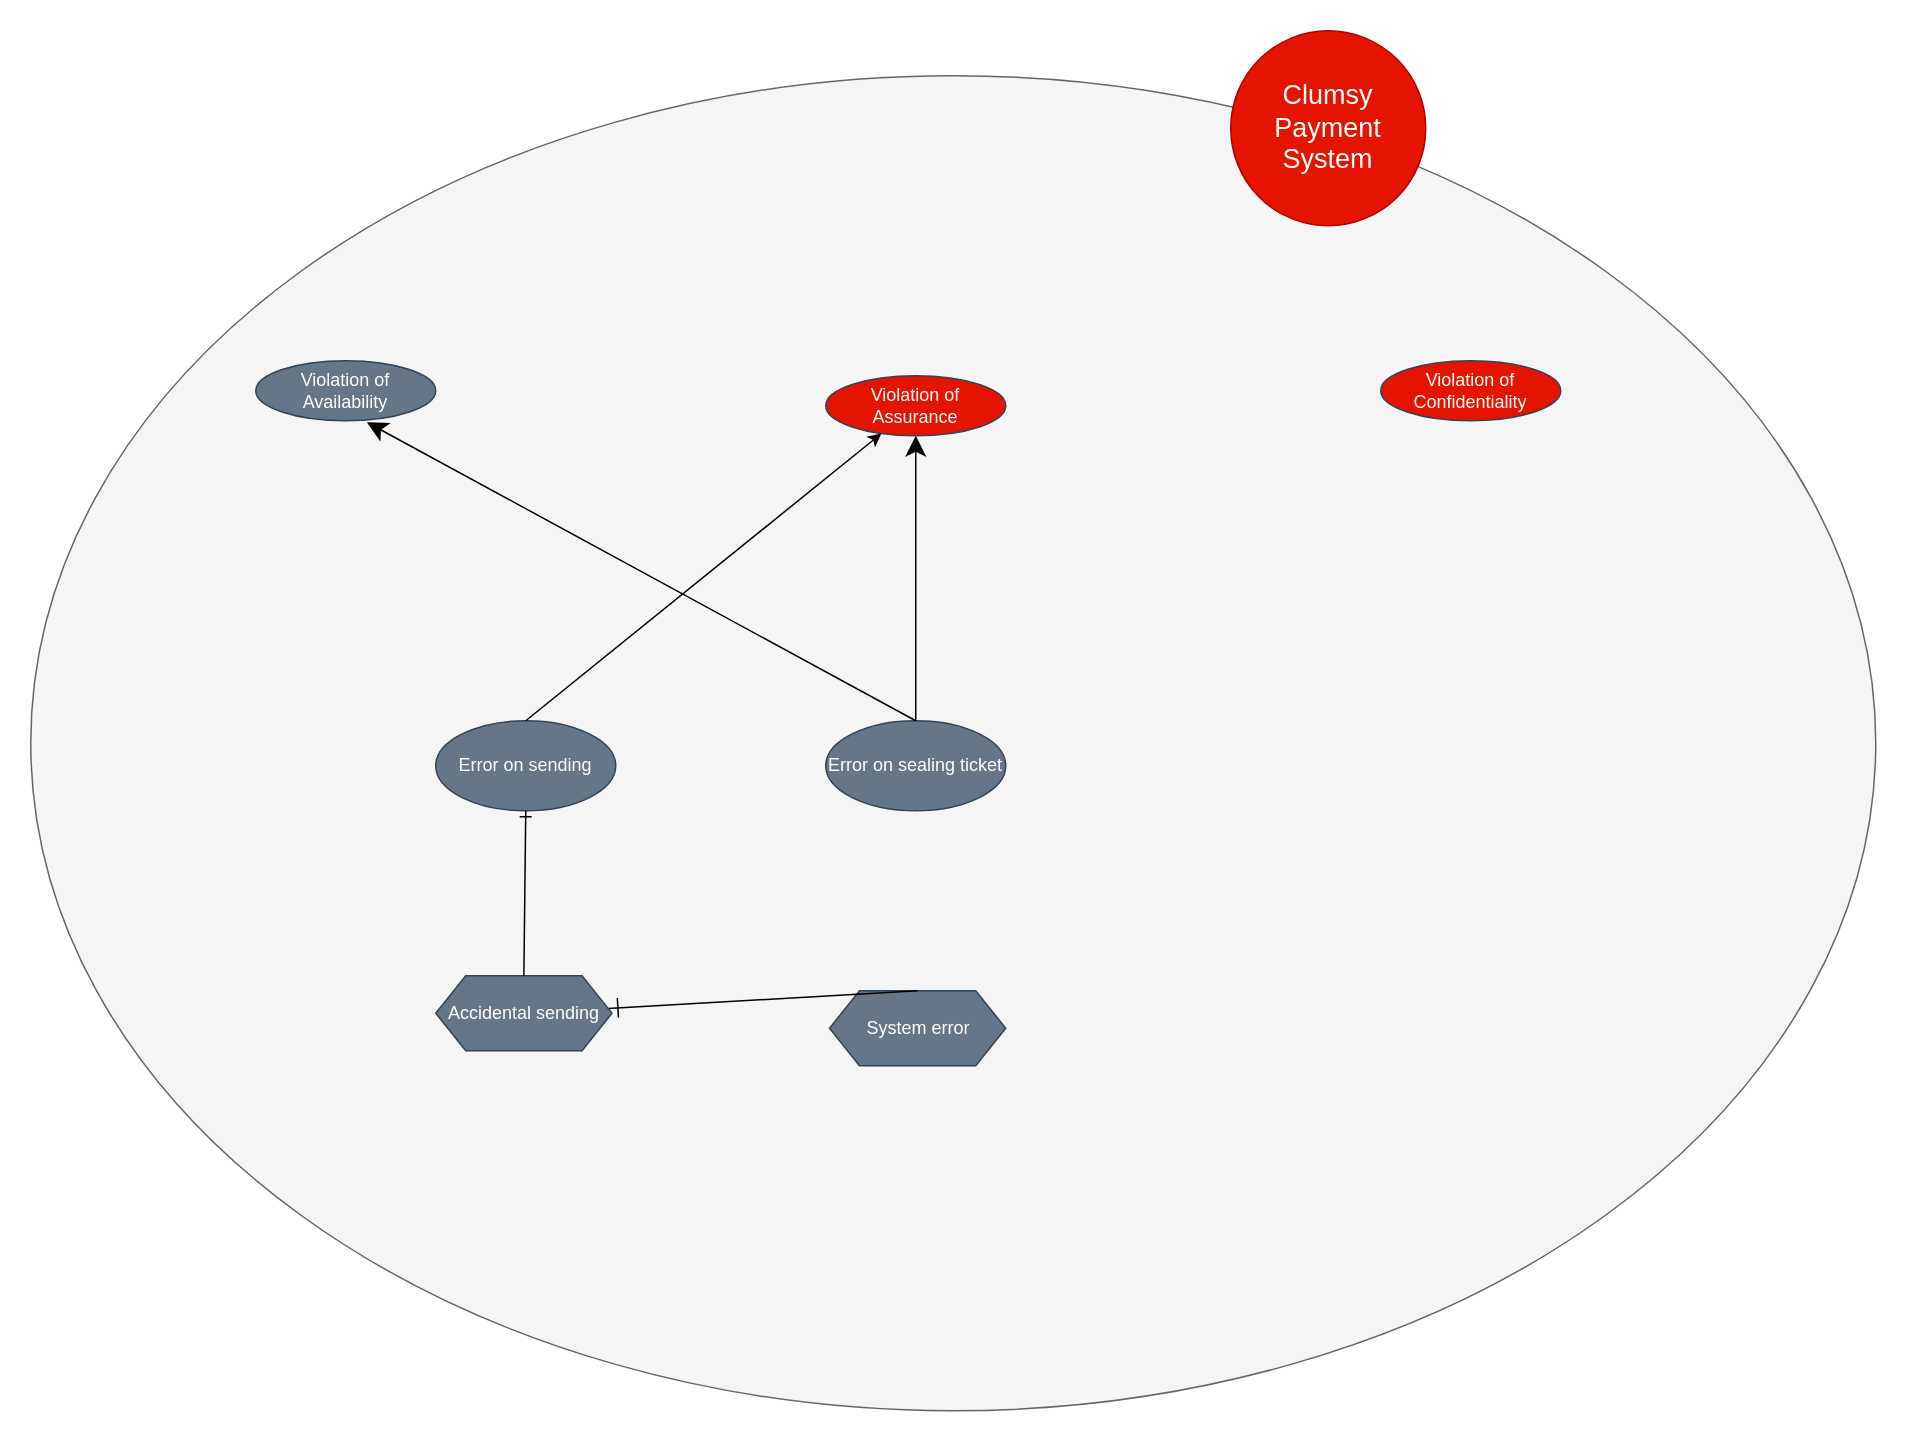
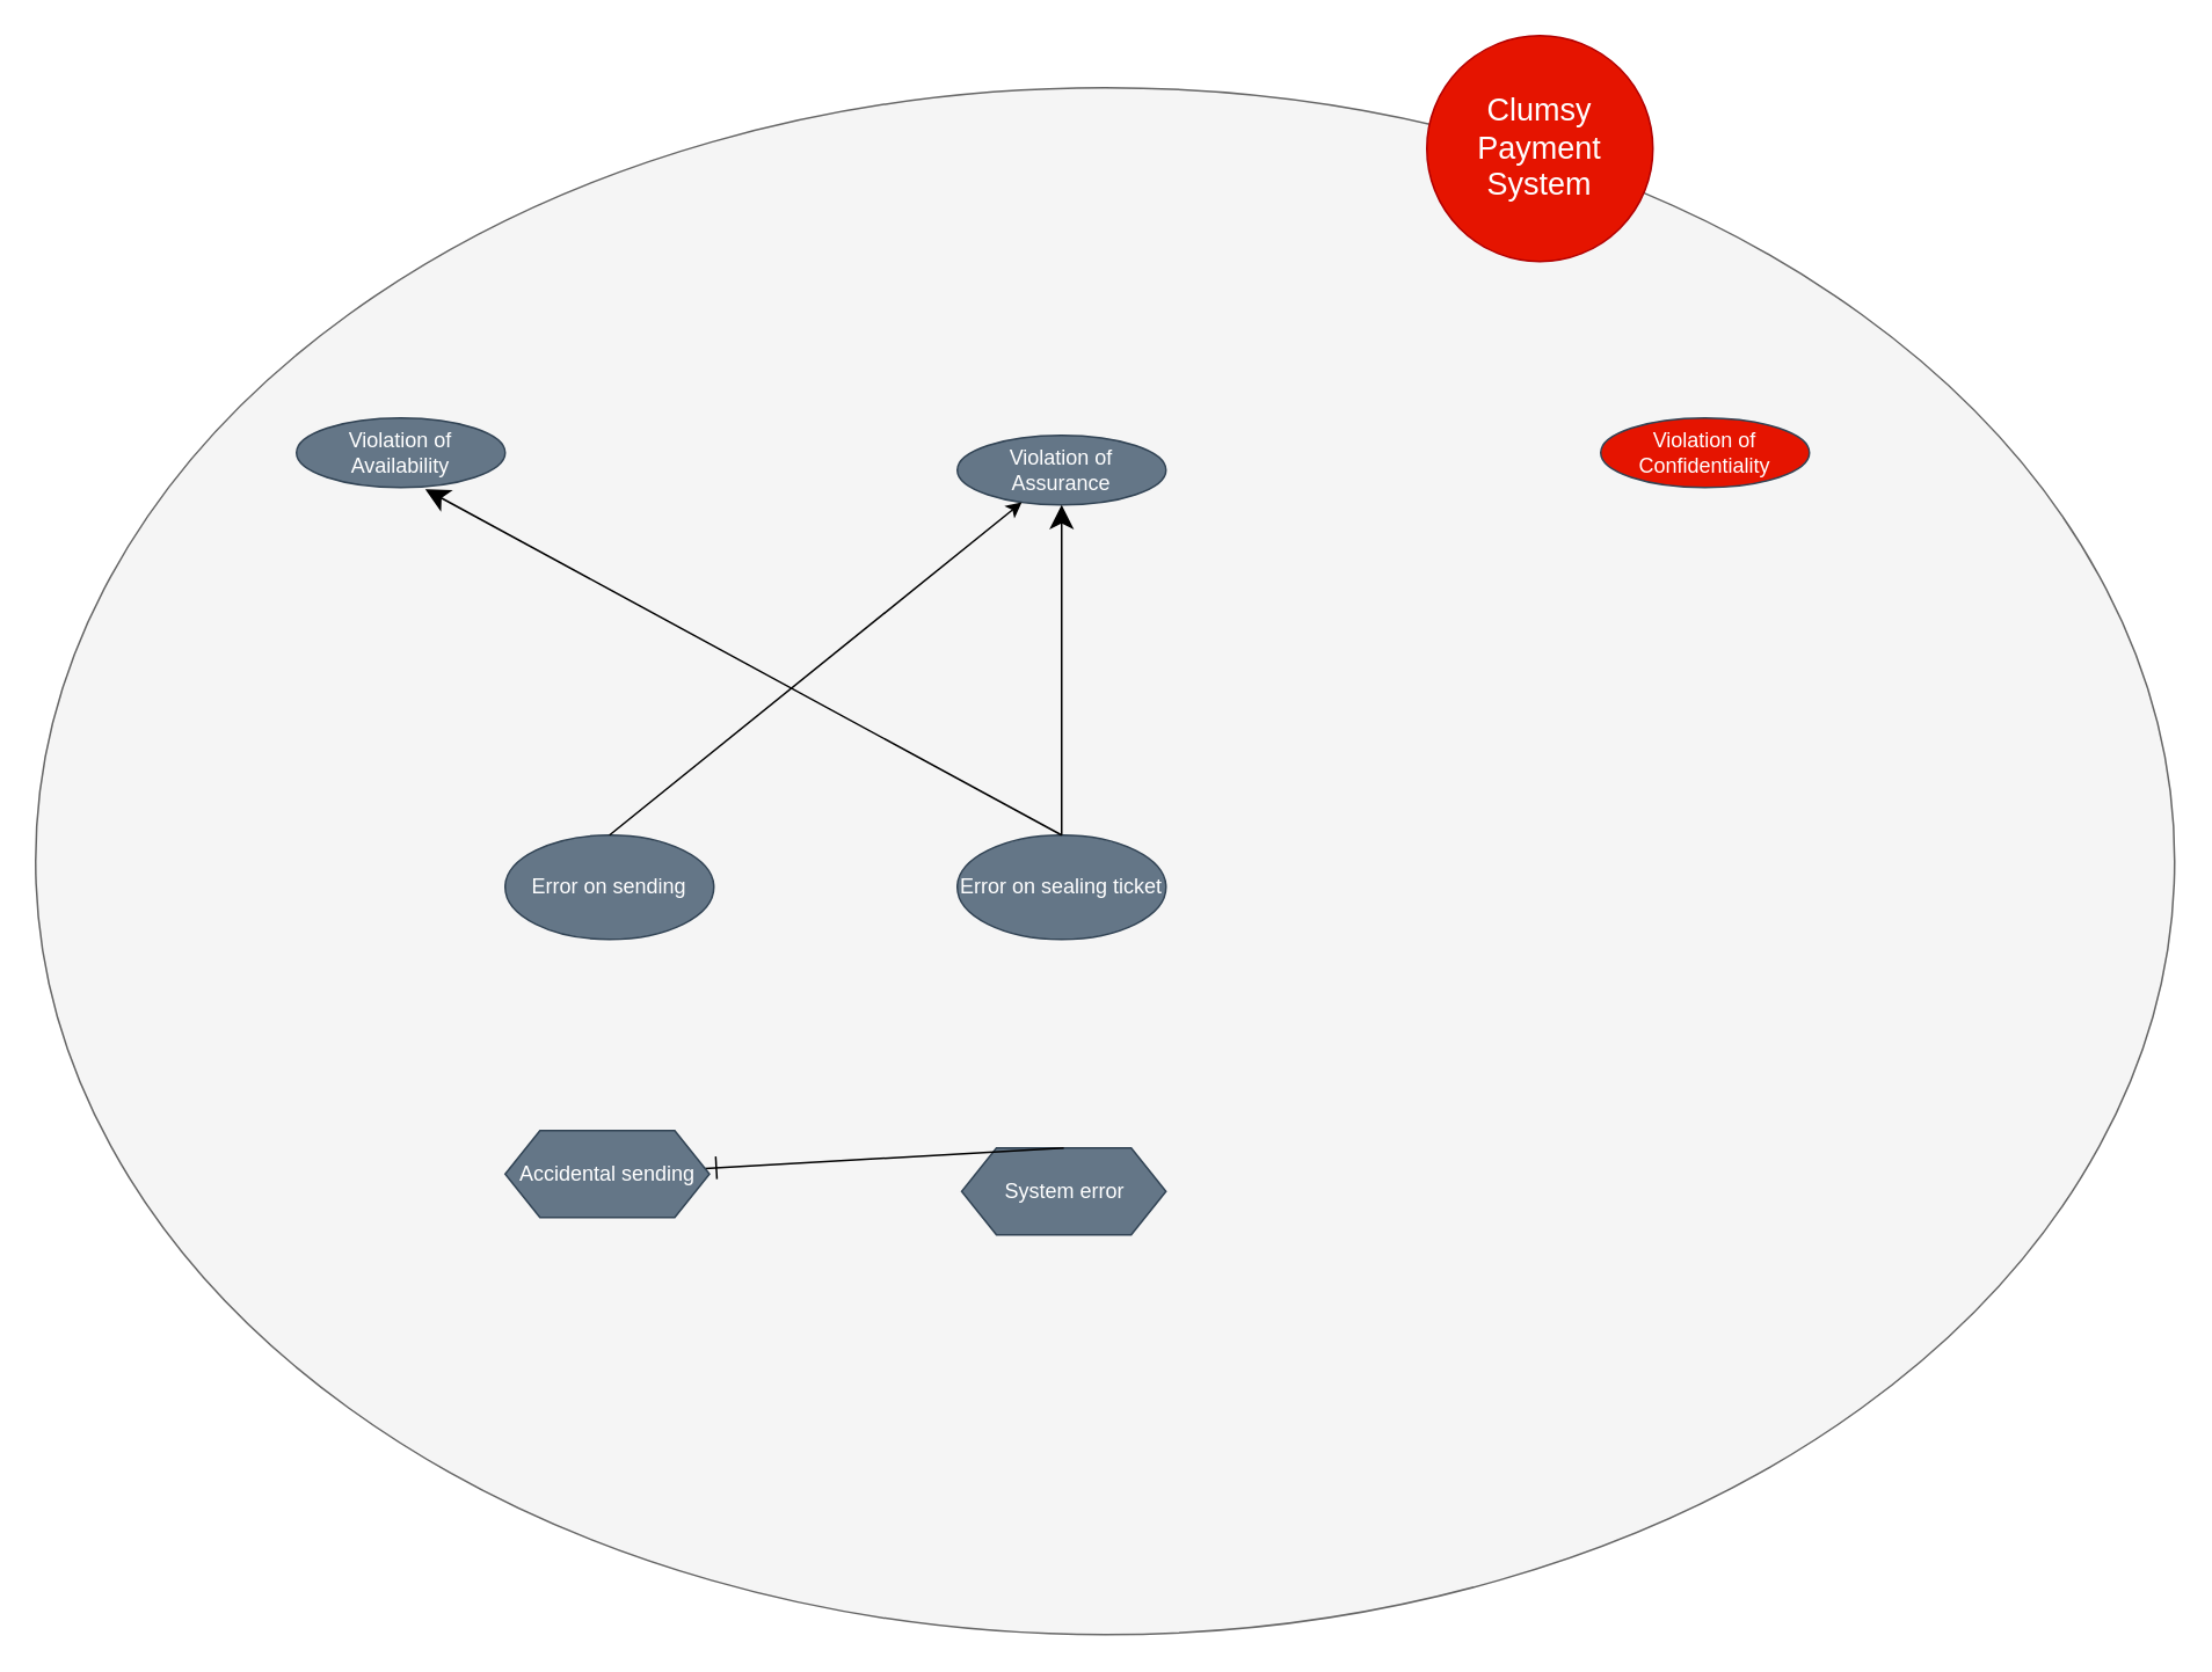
- <mxCell id="5" value="Violation of Assurance" style="ellipse;whiteSpace=wrap;html=1;fillColor=#e51400;strokeColor=#314354;fontColor=#ffffff;" parent="1" vertex="1"><mxGeometry x="550" y="250" width="120" height="40" as="geometry" /></mxCell>
+ <mxCell id="5" value="Violation of Assurance" style="ellipse;whiteSpace=wrap;html=1;fillColor=#647687;strokeColor=#314354;fontColor=#ffffff;" parent="1" vertex="1"><mxGeometry x="550" y="250" width="120" height="40" as="geometry" /></mxCell>
- <mxCell id="14" value="" style="endArrow=ERone;html=1;exitX=0.5;exitY=0;exitDx=0;exitDy=0;entryX=0.5;entryY=1;entryDx=0;entryDy=0;endFill=0;" edge="1" parent="1" source="13" target="12"><mxGeometry width="50" height="50" relative="1" as="geometry"><mxPoint x="560" y="640" as="sourcePoint" /><mxPoint x="610" y="590" as="targetPoint" /></mxGeometry></mxCell>
